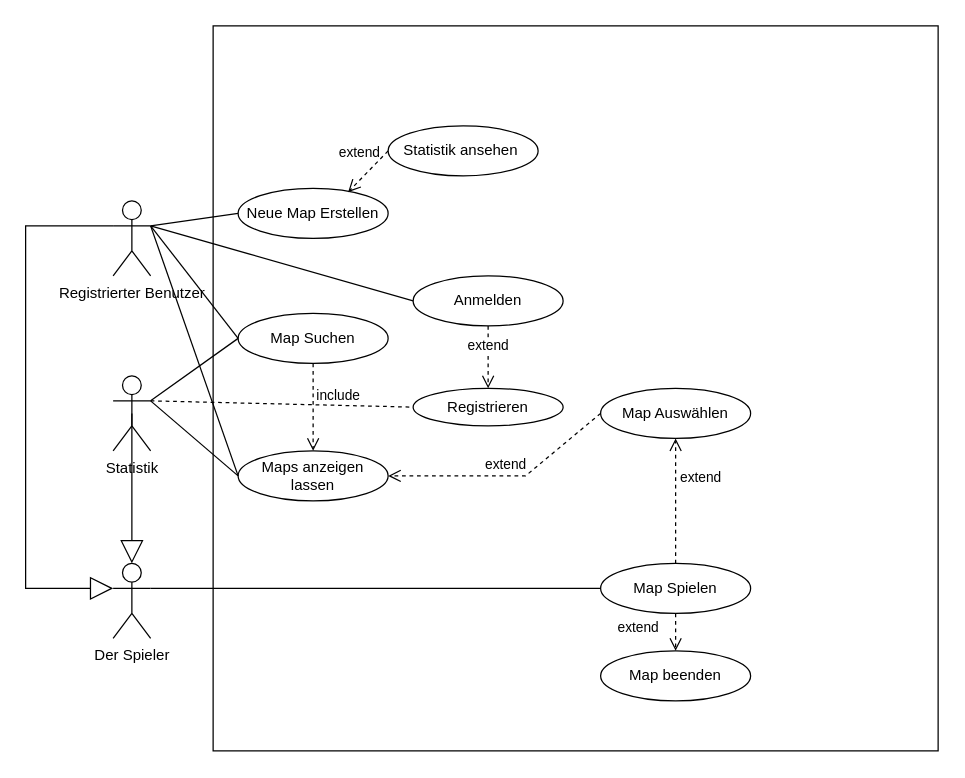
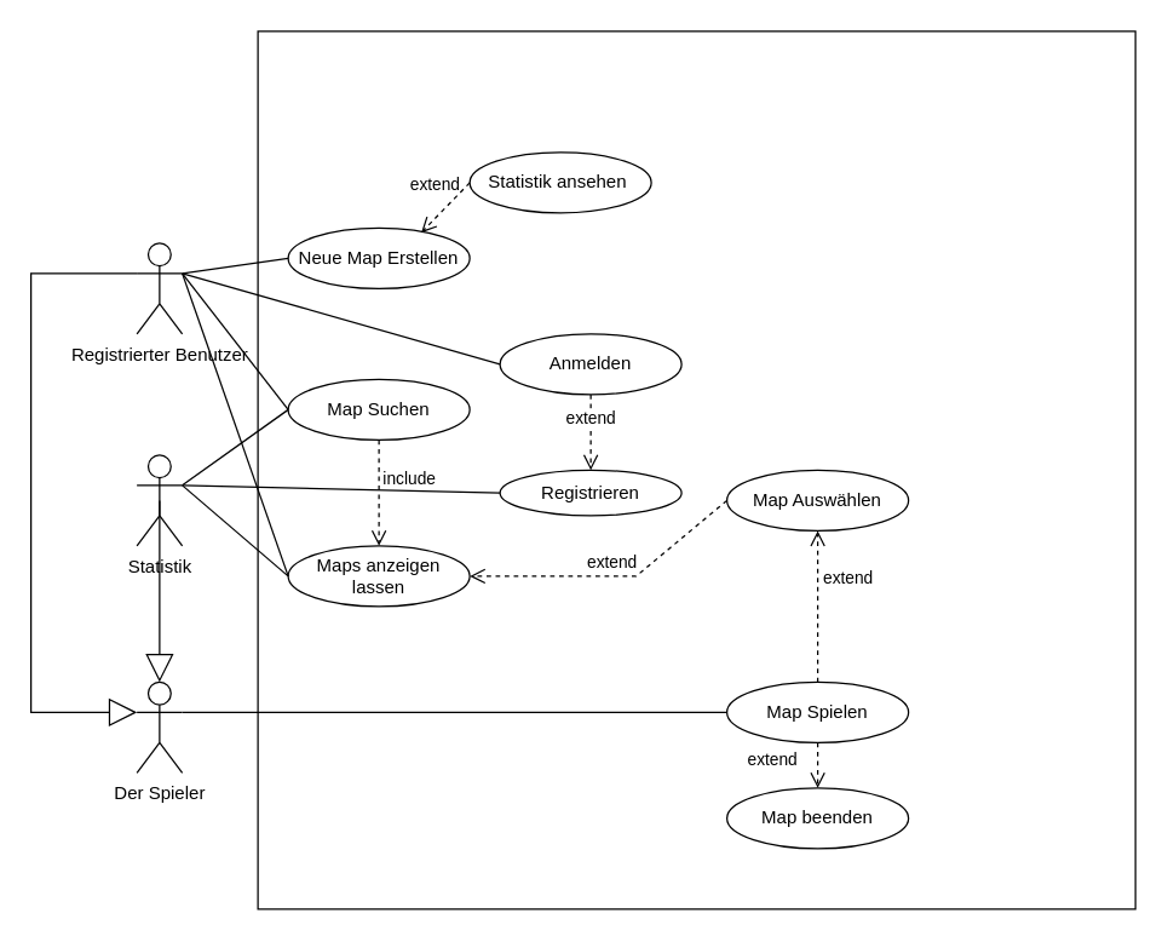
- <mxCell id="13" value="" style="endArrow=none;html=1;rounded=0;exitX=1;exitY=0.333;exitDx=0;exitDy=0;exitPerimeter=0;entryX=0;entryY=0.5;entryDx=0;entryDy=0;dashed=1;" parent="1" source="4" target="9" edge="1"><mxGeometry width="50" height="50" relative="1" as="geometry"><mxPoint x="310" y="460" as="sourcePoint" /><mxPoint x="360" y="410" as="targetPoint" /></mxGeometry></mxCell>
+ <mxCell id="13" value="" style="endArrow=none;html=1;rounded=0;exitX=1;exitY=0.333;exitDx=0;exitDy=0;exitPerimeter=0;entryX=0;entryY=0.5;entryDx=0;entryDy=0;" parent="1" source="4" target="9" edge="1"><mxGeometry width="50" height="50" relative="1" as="geometry"><mxPoint x="310" y="460" as="sourcePoint" /><mxPoint x="360" y="410" as="targetPoint" /></mxGeometry></mxCell>
